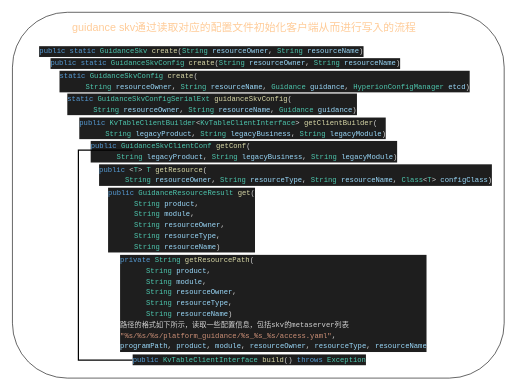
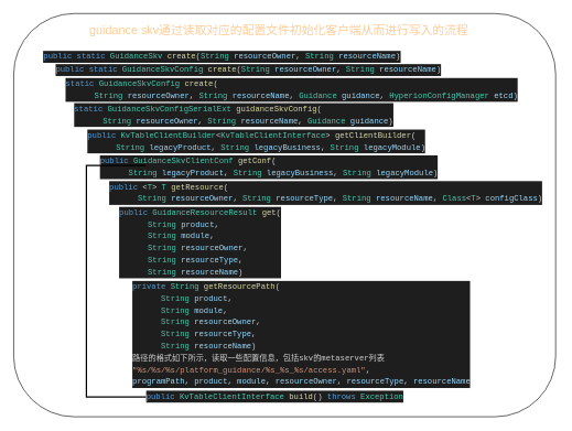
- <mxCell id="14" value="&lt;font color=&quot;#ffcc99&quot; style=&quot;font-size: 18px;&quot;&gt;guidance skv通过读取对应的配置文件初始化客户端从而进行写入的流程&lt;/font&gt;" style="text;html=1;align=left;verticalAlign=middle;whiteSpace=wrap;rounded=0;" vertex="1" parent="1"><mxGeometry x="118" y="30" width="592" height="30" as="geometry" /></mxCell>
+ <mxCell id="14" value="&lt;font color=&quot;#ffcc99&quot; style=&quot;font-size: 18px;&quot;&gt;guidance skv通过读取对应的配置文件初始化客户端从而进行写入的流程&lt;/font&gt;" style="text;html=1;align=left;verticalAlign=middle;whiteSpace=wrap;rounded=0;" vertex="1" parent="1"><mxGeometry x="133" y="30" width="592" height="30" as="geometry" /></mxCell>
